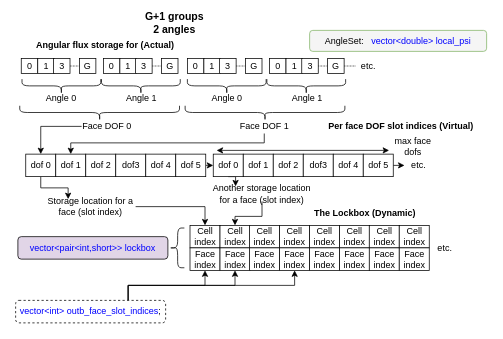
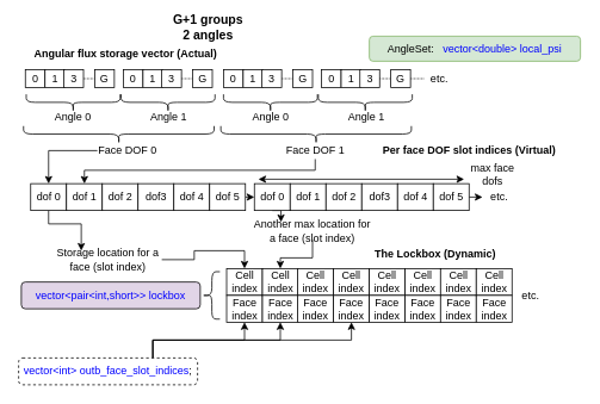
- <mxCell id="88" value="AngleSet:&amp;nbsp; &amp;nbsp;&lt;font color=&quot;#0000ff&quot;&gt;vector&amp;lt;double&amp;gt; local_psi&lt;/font&gt;" style="rounded=1;whiteSpace=wrap;html=1;fillColor=#f5f5f5;strokeColor=#82b366;" vertex="1" parent="1"><mxGeometry x="412" y="40" width="236" height="28" as="geometry" /></mxCell>
+ <mxCell id="88" value="AngleSet:&amp;nbsp; &amp;nbsp;&lt;font color=&quot;#0000ff&quot;&gt;vector&amp;lt;double&amp;gt; local_psi&lt;/font&gt;" style="rounded=1;whiteSpace=wrap;html=1;fillColor=#d5e8d4;strokeColor=#82b366;" vertex="1" parent="1"><mxGeometry x="412" y="40" width="236" height="28" as="geometry" /></mxCell>
- <mxCell id="60" value="&lt;div style=&quot;text-align: left&quot;&gt;&lt;span&gt;Angular flux storage for (Actual)&amp;nbsp;&lt;/span&gt;&lt;/div&gt;" style="text;html=1;strokeColor=none;fillColor=none;align=center;verticalAlign=middle;whiteSpace=wrap;rounded=0;fontStyle=1" vertex="1" parent="1"><mxGeometry x="25" y="50" width="233" height="20" as="geometry" /></mxCell>
+ <mxCell id="60" value="&lt;div style=&quot;text-align: left&quot;&gt;&lt;span&gt;Angular flux storage vector (Actual)&amp;nbsp;&lt;/span&gt;&lt;/div&gt;" style="text;html=1;strokeColor=none;fillColor=none;align=center;verticalAlign=middle;whiteSpace=wrap;rounded=0;fontStyle=1" vertex="1" parent="1"><mxGeometry x="25" y="50" width="233" height="20" as="geometry" /></mxCell>
- <mxCell id="79" value="&lt;div style=&quot;text-align: left&quot;&gt;Per face DOF slot indices (Virtual)&lt;/div&gt;" style="text;html=1;strokeColor=none;fillColor=none;align=center;verticalAlign=middle;whiteSpace=wrap;rounded=0;fontStyle=1" vertex="1" parent="1"><mxGeometry x="431.5" y="157.5" width="204" height="20" as="geometry" /></mxCell>
+ <mxCell id="79" value="&lt;div style=&quot;text-align: left&quot;&gt;Per face DOF slot indices (Virtual)&lt;/div&gt;" style="text;html=1;strokeColor=none;fillColor=none;align=center;verticalAlign=middle;whiteSpace=wrap;rounded=0;fontStyle=1" vertex="1" parent="1"><mxGeometry x="421.5" y="157.5" width="204" height="20" as="geometry" /></mxCell>
- <mxCell id="22" value="Another storage location for a face (slot index)" style="text;html=1;strokeColor=none;fillColor=none;align=center;verticalAlign=middle;whiteSpace=wrap;rounded=0;" vertex="1" parent="1"><mxGeometry x="278" y="248" width="141" height="20" as="geometry" /></mxCell>
+ <mxCell id="22" value="Another max location for a face (slot index)" style="text;html=1;strokeColor=none;fillColor=none;align=center;verticalAlign=middle;whiteSpace=wrap;rounded=0;" vertex="1" parent="1"><mxGeometry x="278" y="248" width="141" height="20" as="geometry" /></mxCell>
- <mxCell id="20" value="Storage location for a face (slot index)" style="text;html=1;strokeColor=none;fillColor=none;align=center;verticalAlign=middle;whiteSpace=wrap;rounded=0;" vertex="1" parent="1"><mxGeometry x="60" y="265" width="120" height="20" as="geometry" /></mxCell>
+ <mxCell id="20" value="Storage location for a face (slot index)" style="text;html=1;strokeColor=none;fillColor=none;align=center;verticalAlign=middle;whiteSpace=wrap;rounded=0;" vertex="1" parent="1"><mxGeometry x="60" y="280" width="120" height="20" as="geometry" /></mxCell>
